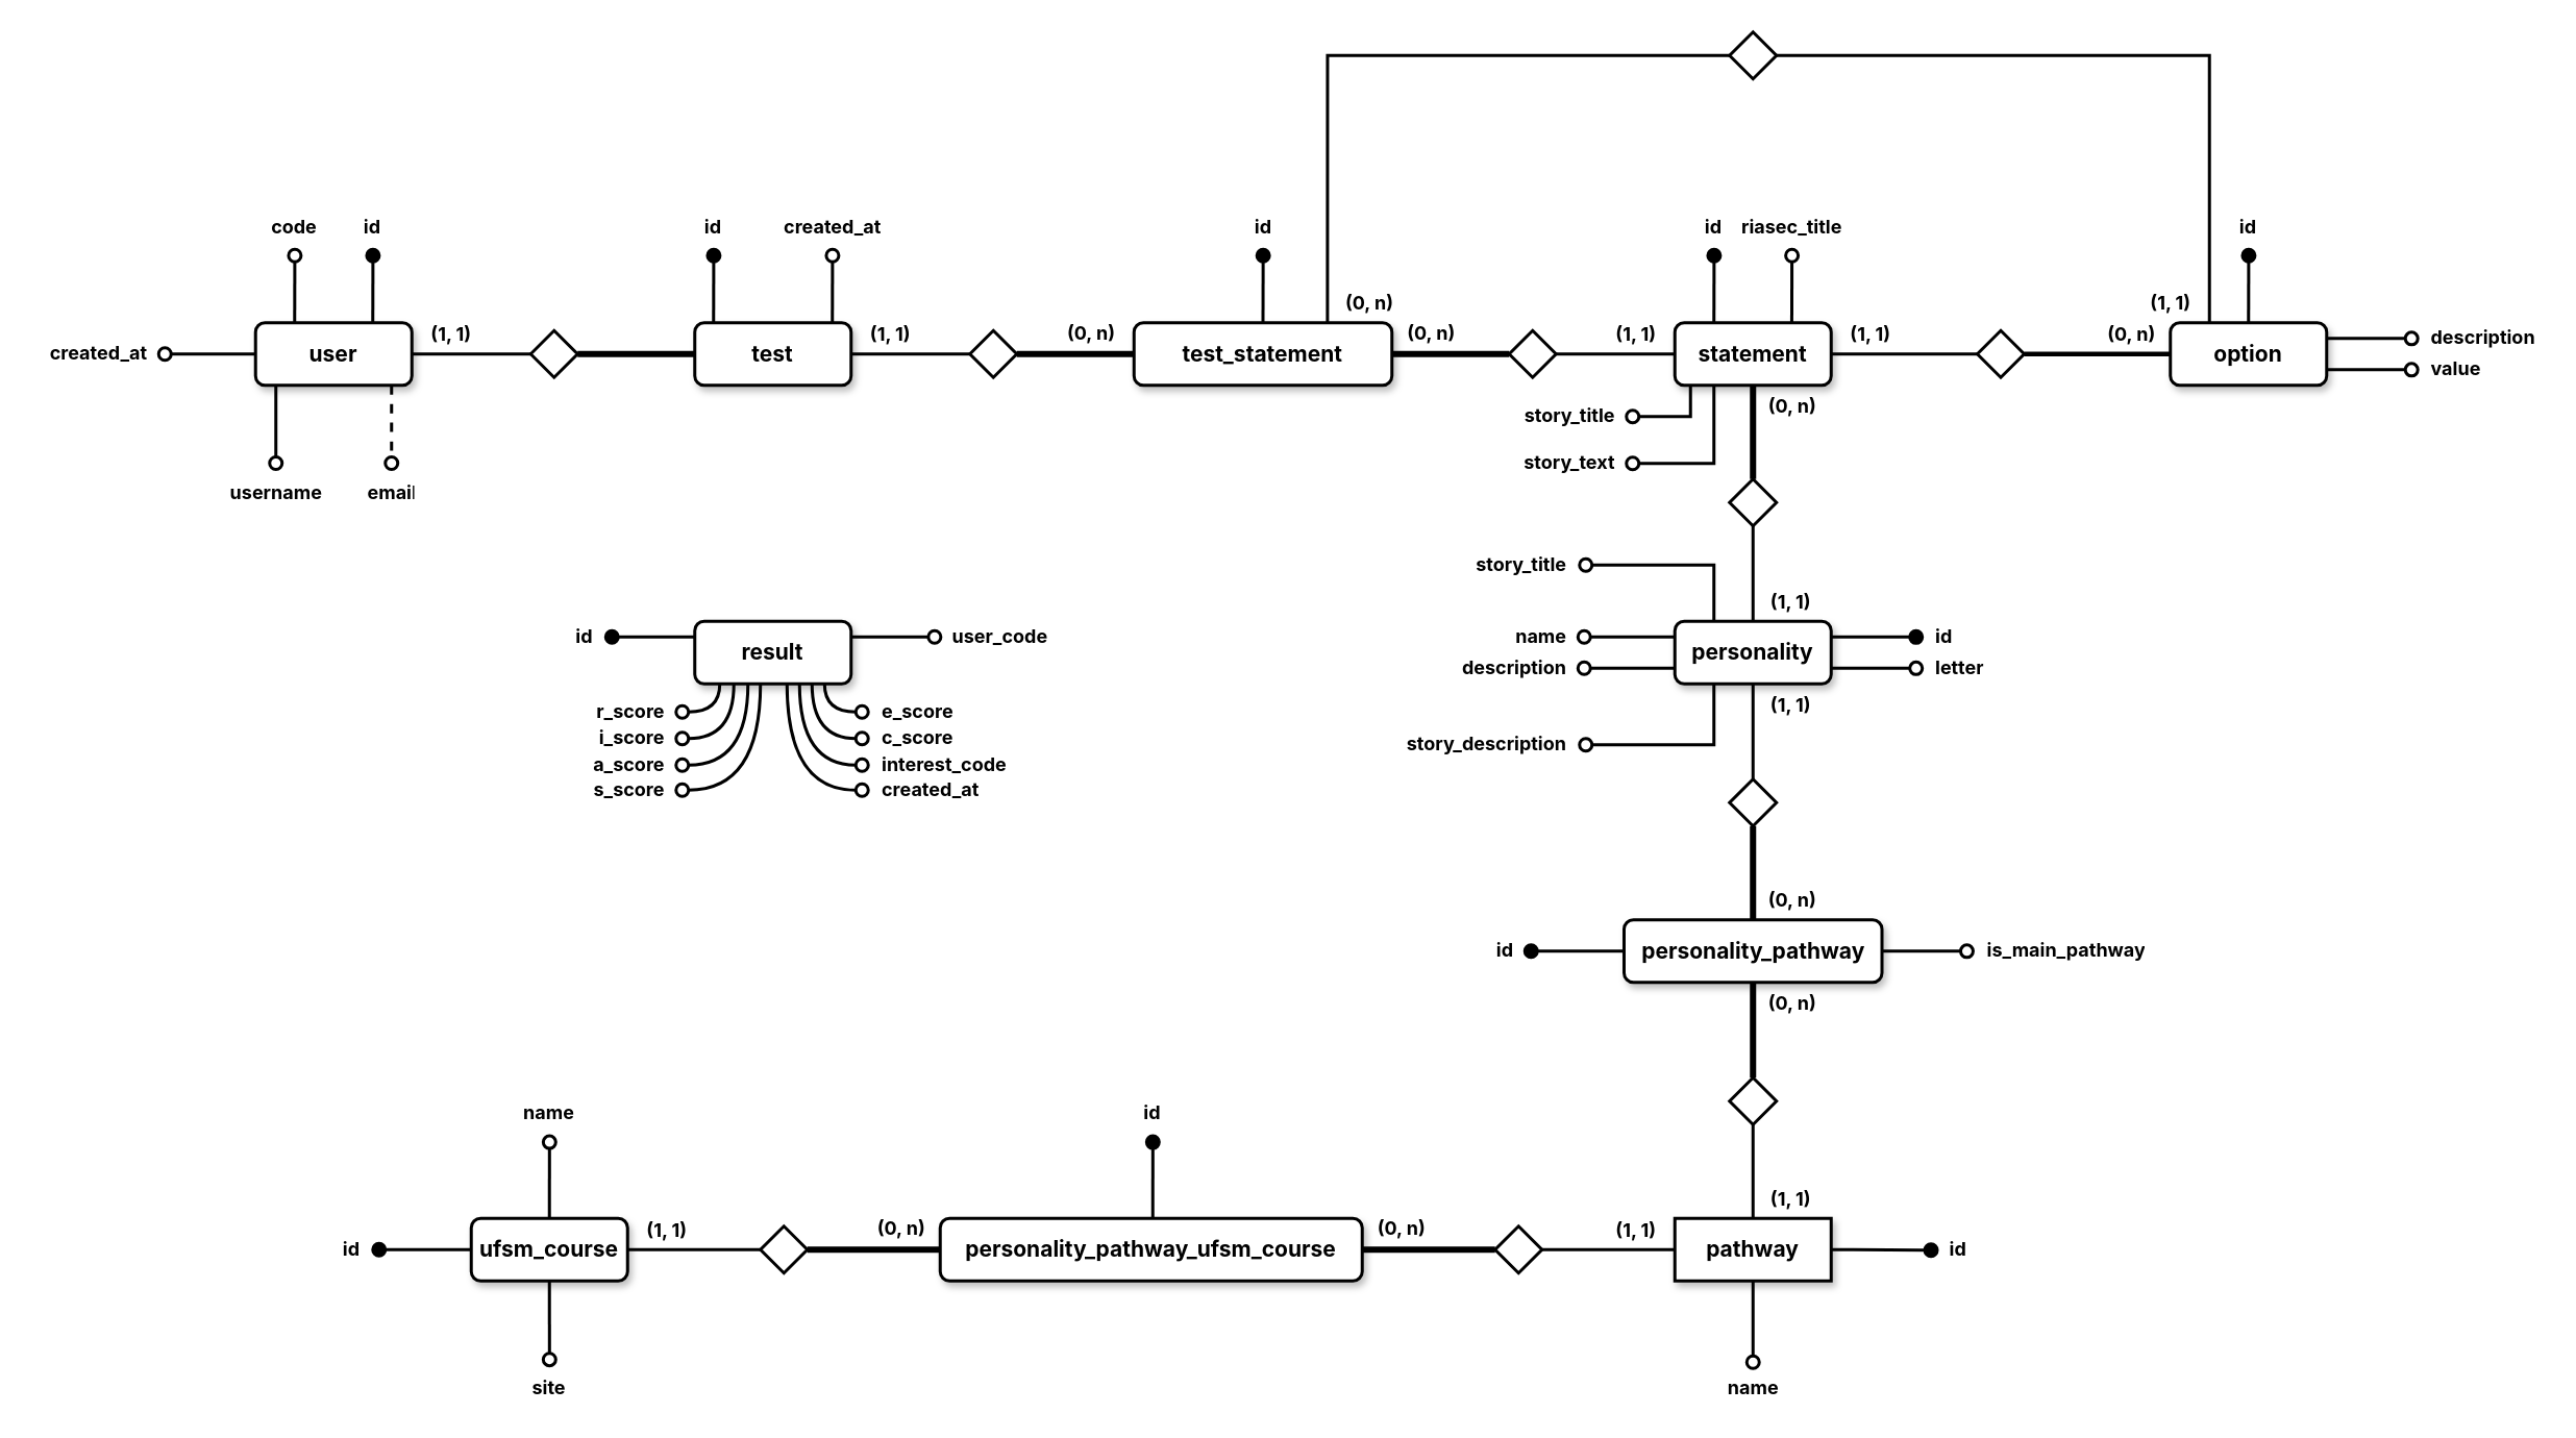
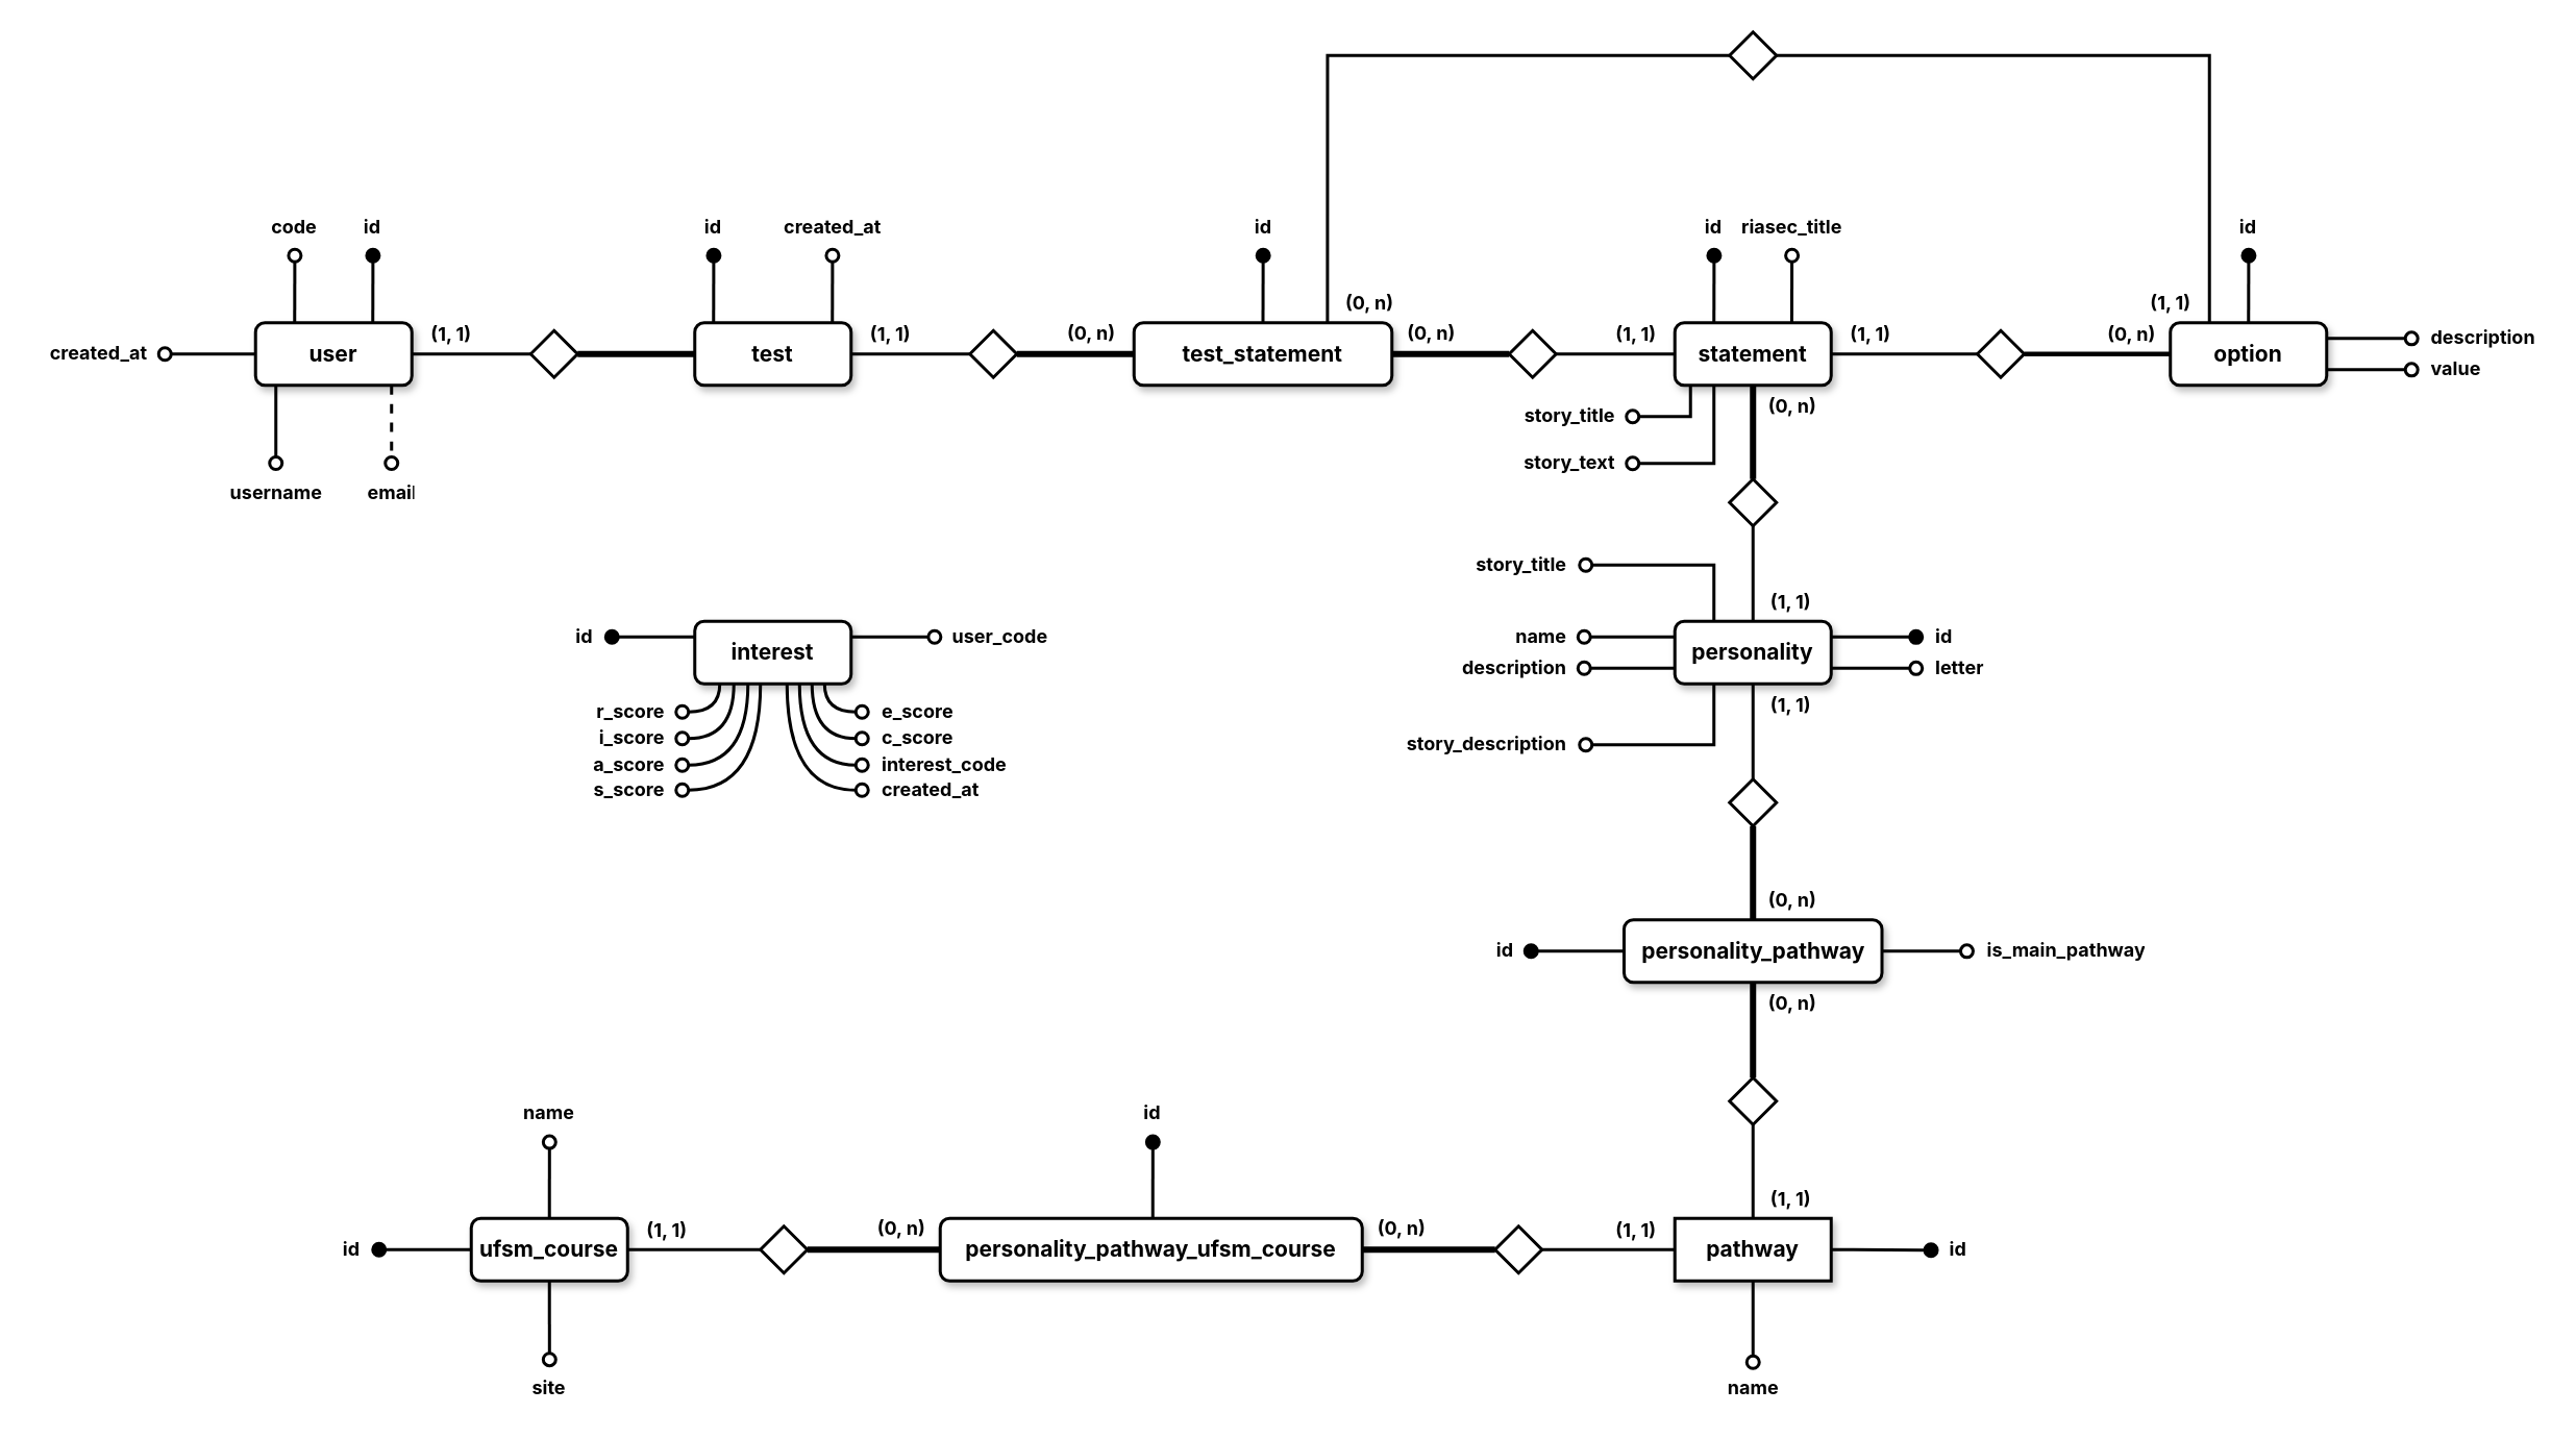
- <mxCell id="97" value="result" style="whiteSpace=wrap;html=1;align=center;fontSize=14;strokeWidth=2;fontFamily=Inter;fontSource=https%3A%2F%2Ffonts.googleapis.com%2Fcss%3Ffamily%3DInter;fontStyle=1;shadow=1;rounded=1;" parent="1" vertex="1"><mxGeometry x="444" y="397" width="100" height="40" as="geometry" /></mxCell>
+ <mxCell id="97" value="interest" style="whiteSpace=wrap;html=1;align=center;fontSize=14;strokeWidth=2;fontFamily=Inter;fontSource=https%3A%2F%2Ffonts.googleapis.com%2Fcss%3Ffamily%3DInter;fontStyle=1;shadow=1;rounded=1;" parent="1" vertex="1"><mxGeometry x="444" y="397" width="100" height="40" as="geometry" /></mxCell>
